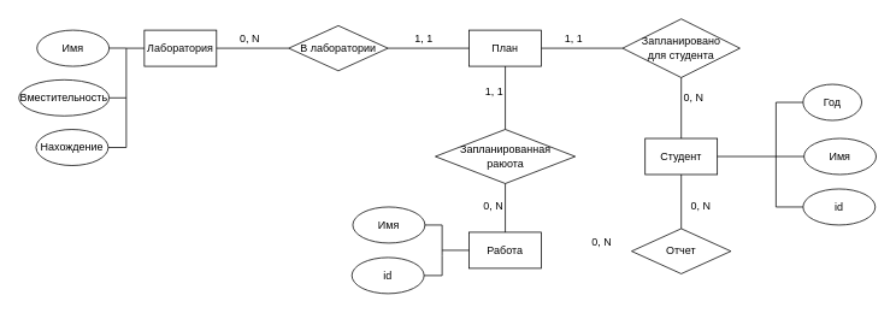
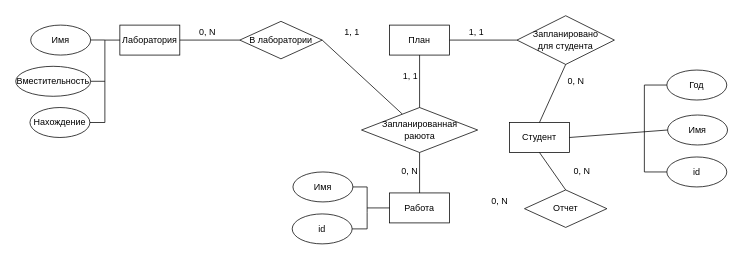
- <mxCell id="6" value="" style="endArrow=none;html=1;rounded=0;entryX=0;entryY=0.5;entryDx=0;entryDy=0;exitX=1;exitY=0.5;exitDx=0;exitDy=0;" edge="1" parent="1" source="3" target="5"><mxGeometry width="50" height="50" relative="1" as="geometry"><mxPoint x="369" y="183" as="sourcePoint" /><mxPoint x="419" y="133" as="targetPoint" /></mxGeometry></mxCell>
+ <mxCell id="6" value="" style="endArrow=none;html=1;rounded=0;exitX=1;exitY=0.5;exitDx=0;exitDy=0;" edge="1" parent="1" source="3" target="13"><mxGeometry width="50" height="50" relative="1" as="geometry"><mxPoint x="369" y="183" as="sourcePoint" /><mxPoint x="419" y="133" as="targetPoint" /></mxGeometry></mxCell>
- <mxCell id="31" value="Год" style="ellipse;whiteSpace=wrap;html=1;" vertex="1" parent="1"><mxGeometry x="889" y="93" width="65" height="40" as="geometry" /></mxCell>
+ <mxCell id="31" value="Год" style="ellipse;whiteSpace=wrap;html=1;" vertex="1" parent="1"><mxGeometry x="889" y="93" width="80" height="40" as="geometry" /></mxCell>
- <mxCell id="9" value="Студент" style="rounded=0;whiteSpace=wrap;html=1;" vertex="1" parent="1"><mxGeometry x="714" y="153" width="80" height="40" as="geometry" /></mxCell>
+ <mxCell id="9" value="Студент" style="rounded=0;whiteSpace=wrap;html=1;" vertex="1" parent="1"><mxGeometry x="679" y="163" width="80" height="40" as="geometry" /></mxCell>
